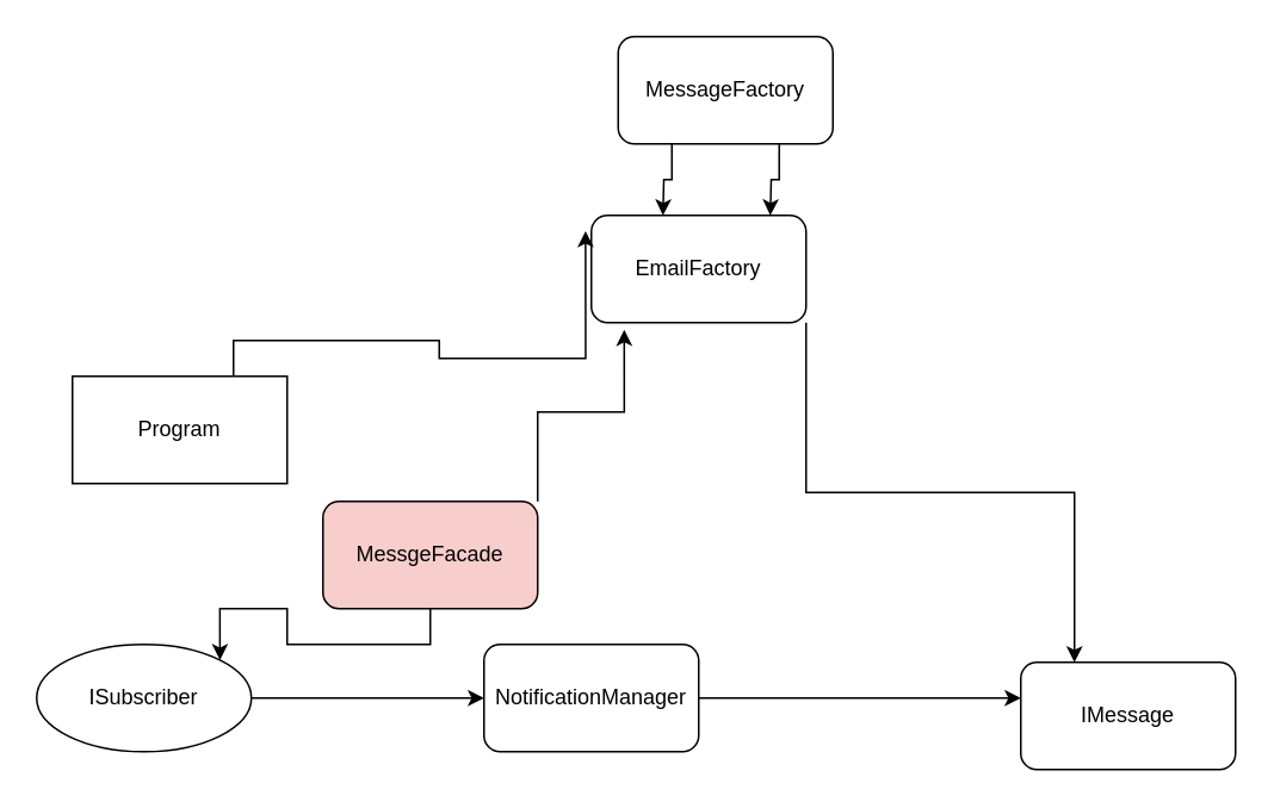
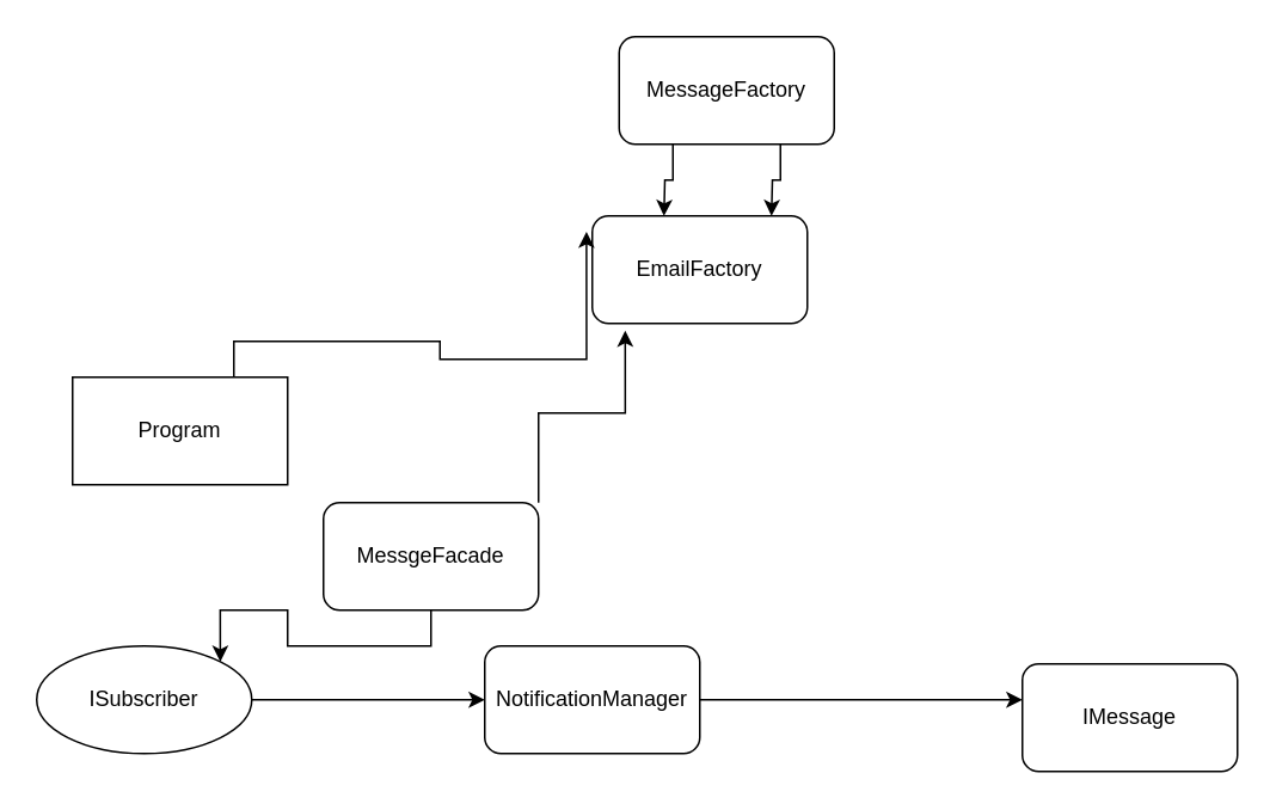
- <mxCell id="5" style="edgeStyle=orthogonalEdgeStyle;rounded=0;orthogonalLoop=1;jettySize=auto;html=1;exitX=1;exitY=1;exitDx=0;exitDy=0;entryX=0.25;entryY=0;entryDx=0;entryDy=0;" edge="1" parent="1" source="6" target="16"><mxGeometry relative="1" as="geometry" /></mxCell>
- <mxCell id="10" value="MessgeFacade" style="rounded=1;whiteSpace=wrap;html=1;fillColor=#f8cecc;" vertex="1" parent="1"><mxGeometry x="180" y="280" width="120" height="60" as="geometry" /></mxCell>
+ <mxCell id="10" value="MessgeFacade" style="rounded=1;whiteSpace=wrap;html=1;" vertex="1" parent="1"><mxGeometry x="180" y="280" width="120" height="60" as="geometry" /></mxCell>
